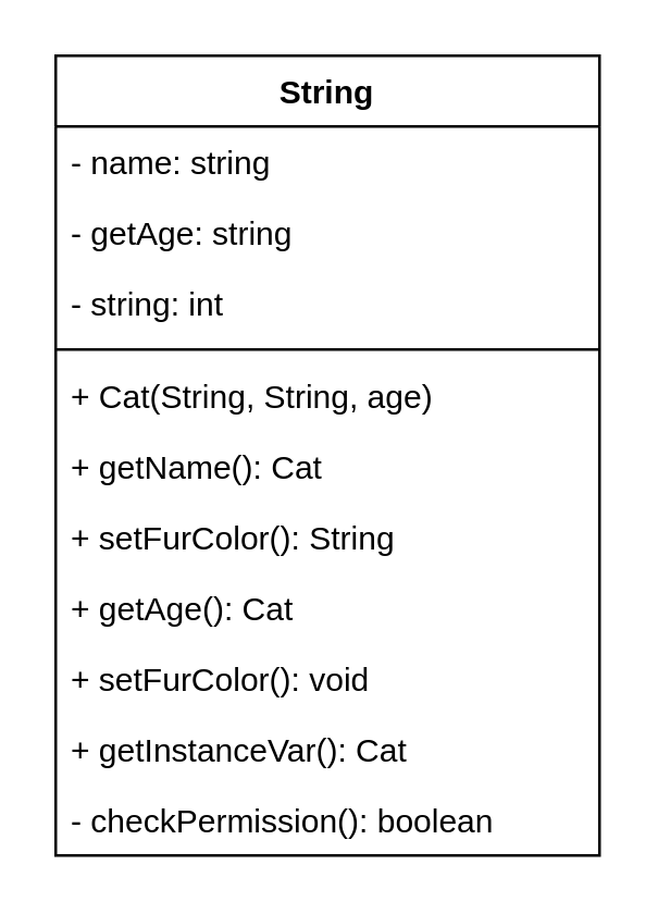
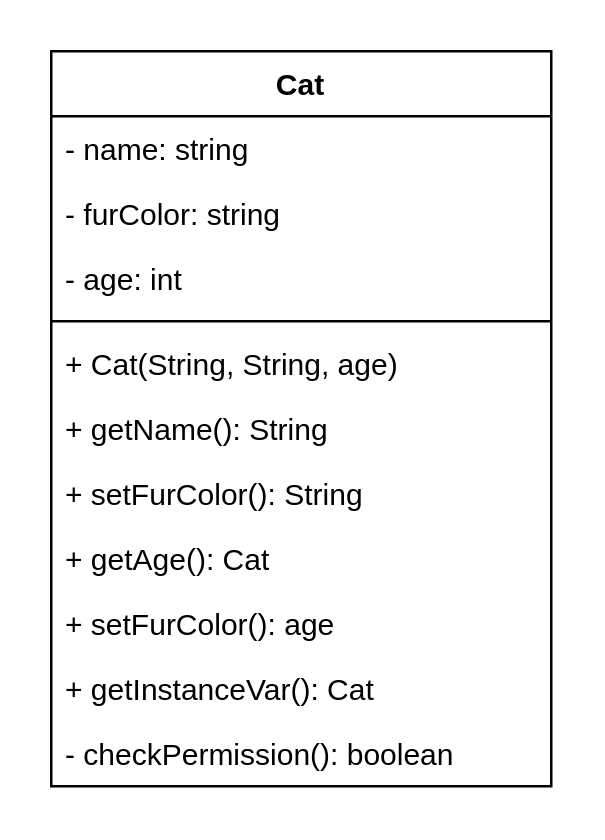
- <mxCell id="2" value="String" style="swimlane;fontStyle=1;align=center;verticalAlign=top;childLayout=stackLayout;horizontal=1;startSize=26;horizontalStack=0;resizeParent=1;resizeParentMax=0;resizeLast=0;collapsible=1;marginBottom=0;" vertex="1" parent="1"><mxGeometry x="20" y="20" width="200" height="294" as="geometry"><mxRectangle x="140" y="440" width="60" height="30" as="alternateBounds" /></mxGeometry></mxCell>
+ <mxCell id="2" value="Cat" style="swimlane;fontStyle=1;align=center;verticalAlign=top;childLayout=stackLayout;horizontal=1;startSize=26;horizontalStack=0;resizeParent=1;resizeParentMax=0;resizeLast=0;collapsible=1;marginBottom=0;" vertex="1" parent="1"><mxGeometry x="20" y="20" width="200" height="294" as="geometry"><mxRectangle x="140" y="440" width="60" height="30" as="alternateBounds" /></mxGeometry></mxCell>
- <mxCell id="4" value="- getAge: string" style="text;strokeColor=none;fillColor=none;align=left;verticalAlign=top;spacingLeft=4;spacingRight=4;overflow=hidden;rotatable=0;points=[[0,0.5],[1,0.5]];portConstraint=eastwest;" vertex="1" parent="2"><mxGeometry y="52" width="200" height="26" as="geometry" /></mxCell>
+ <mxCell id="4" value="- furColor: string" style="text;strokeColor=none;fillColor=none;align=left;verticalAlign=top;spacingLeft=4;spacingRight=4;overflow=hidden;rotatable=0;points=[[0,0.5],[1,0.5]];portConstraint=eastwest;" vertex="1" parent="2"><mxGeometry y="52" width="200" height="26" as="geometry" /></mxCell>
- <mxCell id="5" value="- string: int" style="text;strokeColor=none;fillColor=none;align=left;verticalAlign=top;spacingLeft=4;spacingRight=4;overflow=hidden;rotatable=0;points=[[0,0.5],[1,0.5]];portConstraint=eastwest;" vertex="1" parent="2"><mxGeometry y="78" width="200" height="26" as="geometry" /></mxCell>
+ <mxCell id="5" value="- age: int" style="text;strokeColor=none;fillColor=none;align=left;verticalAlign=top;spacingLeft=4;spacingRight=4;overflow=hidden;rotatable=0;points=[[0,0.5],[1,0.5]];portConstraint=eastwest;" vertex="1" parent="2"><mxGeometry y="78" width="200" height="26" as="geometry" /></mxCell>
- <mxCell id="8" value="+ getName(): Cat" style="text;strokeColor=none;fillColor=none;align=left;verticalAlign=top;spacingLeft=4;spacingRight=4;overflow=hidden;rotatable=0;points=[[0,0.5],[1,0.5]];portConstraint=eastwest;" vertex="1" parent="2"><mxGeometry y="138" width="200" height="26" as="geometry" /></mxCell>
+ <mxCell id="8" value="+ getName(): String" style="text;strokeColor=none;fillColor=none;align=left;verticalAlign=top;spacingLeft=4;spacingRight=4;overflow=hidden;rotatable=0;points=[[0,0.5],[1,0.5]];portConstraint=eastwest;" vertex="1" parent="2"><mxGeometry y="138" width="200" height="26" as="geometry" /></mxCell>
- <mxCell id="11" value="+ setFurColor(): void" style="text;strokeColor=none;fillColor=none;align=left;verticalAlign=top;spacingLeft=4;spacingRight=4;overflow=hidden;rotatable=0;points=[[0,0.5],[1,0.5]];portConstraint=eastwest;" vertex="1" parent="2"><mxGeometry y="216" width="200" height="26" as="geometry" /></mxCell>
+ <mxCell id="11" value="+ setFurColor(): age" style="text;strokeColor=none;fillColor=none;align=left;verticalAlign=top;spacingLeft=4;spacingRight=4;overflow=hidden;rotatable=0;points=[[0,0.5],[1,0.5]];portConstraint=eastwest;" vertex="1" parent="2"><mxGeometry y="216" width="200" height="26" as="geometry" /></mxCell>
